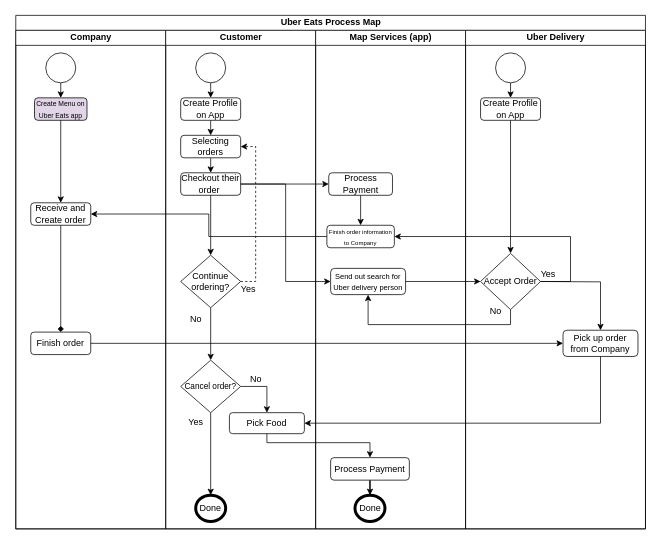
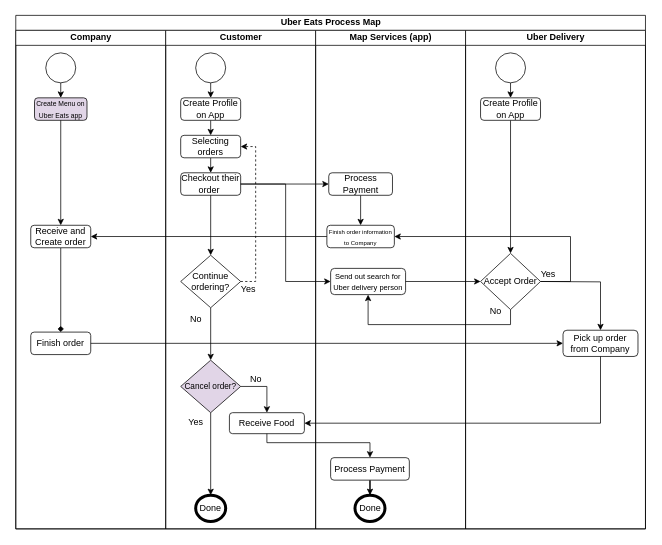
- <mxCell id="8" value="Receive and Create order" style="rounded=1;whiteSpace=wrap;html=1;" vertex="1" parent="3"><mxGeometry x="20" y="230" width="80" height="30" as="geometry" /></mxCell>
+ <mxCell id="8" value="Receive and Create order" style="rounded=1;whiteSpace=wrap;html=1;" vertex="1" parent="3"><mxGeometry x="20" y="260" width="80" height="30" as="geometry" /></mxCell>
- <mxCell id="27" value="&lt;font style=&quot;font-size: 11px;&quot;&gt;Cancel order?&lt;/font&gt;" style="rhombus;whiteSpace=wrap;html=1;" vertex="1" parent="11"><mxGeometry x="20" y="440" width="80" height="70" as="geometry" /></mxCell>
+ <mxCell id="27" value="&lt;font style=&quot;font-size: 11px;&quot;&gt;Cancel order?&lt;/font&gt;" style="rhombus;whiteSpace=wrap;html=1;fillColor=#e1d5e7;" vertex="1" parent="11"><mxGeometry x="20" y="440" width="80" height="70" as="geometry" /></mxCell>
- <mxCell id="22" value="Pick Food" style="whiteSpace=wrap;html=1;rounded=1;" vertex="1" parent="11"><mxGeometry x="85" y="510" width="100" height="28" as="geometry" /></mxCell>
+ <mxCell id="22" value="Receive Food" style="whiteSpace=wrap;html=1;rounded=1;" vertex="1" parent="11"><mxGeometry x="85" y="510" width="100" height="28" as="geometry" /></mxCell>
